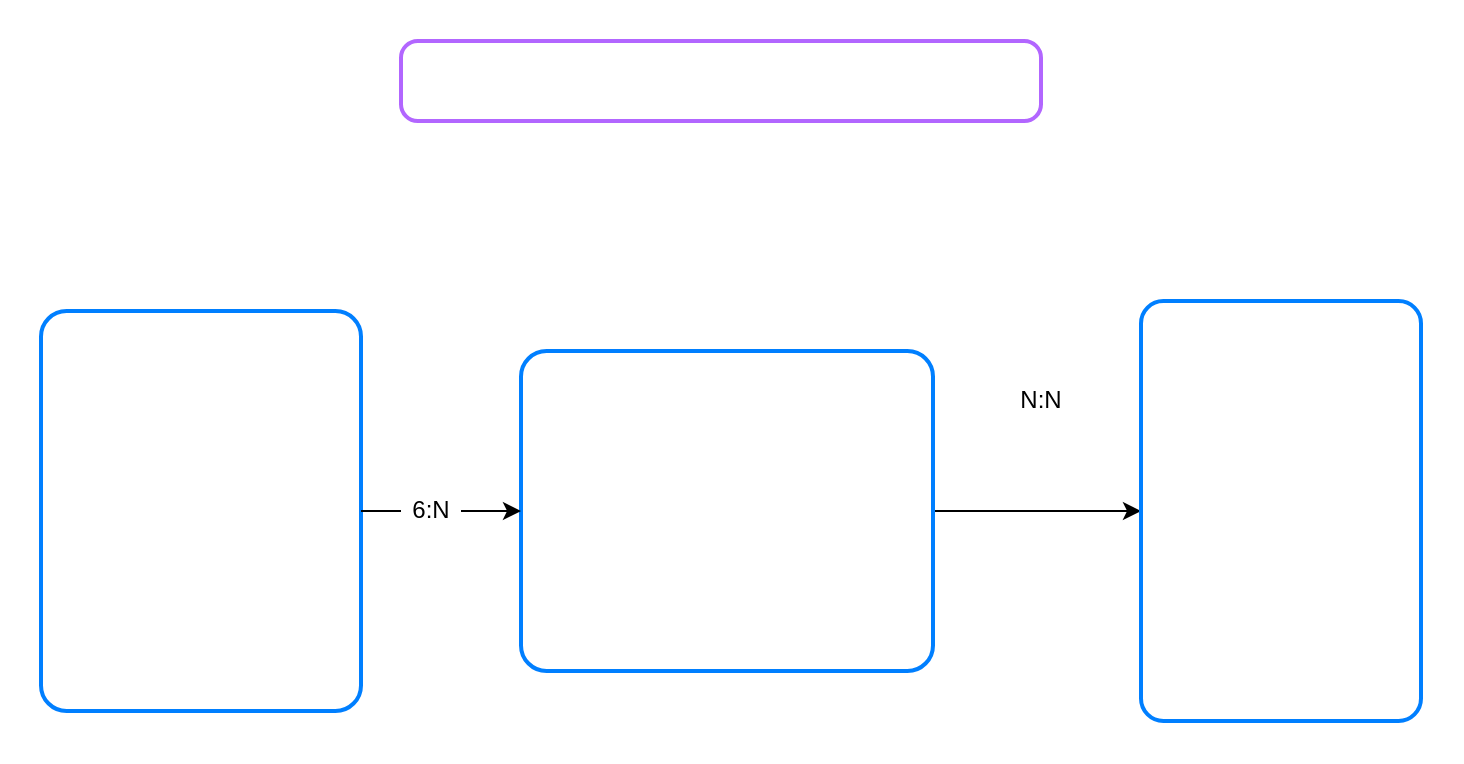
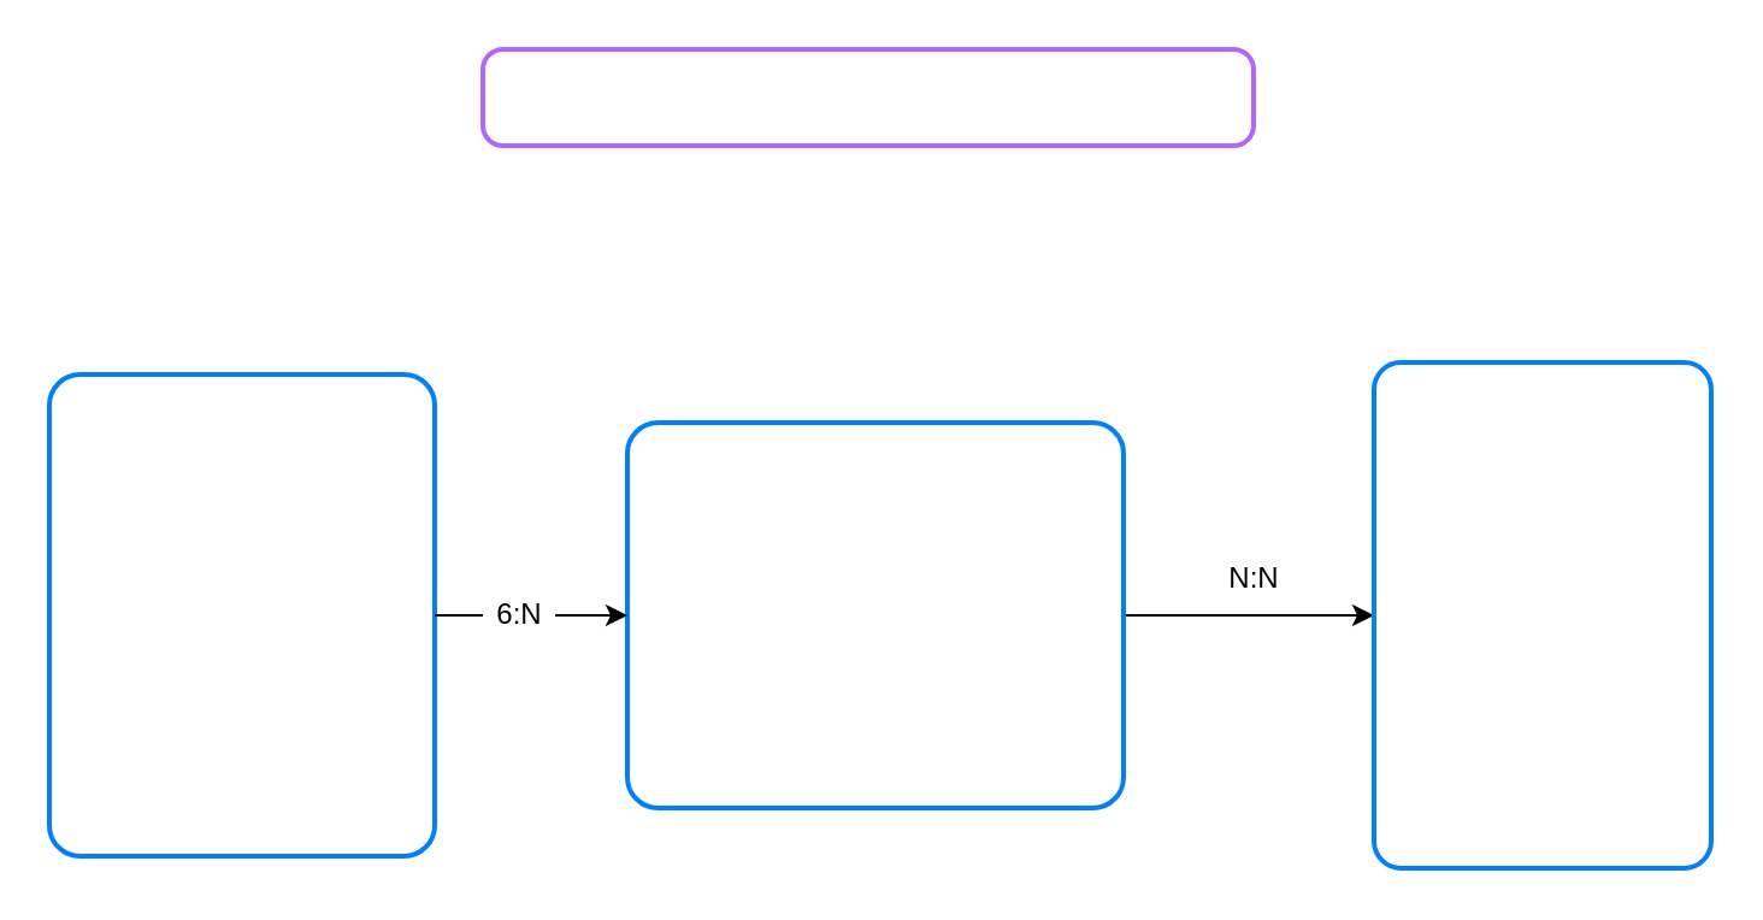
- <mxCell id="8" value="N:N" style="text;html=1;align=center;verticalAlign=middle;resizable=0;points=[];autosize=1;strokeColor=none;fillColor=none;" parent="1" vertex="1"><mxGeometry x="500" y="190" width="40" height="20" as="geometry" /></mxCell>
+ <mxCell id="8" value="N:N" style="text;html=1;align=center;verticalAlign=middle;resizable=0;points=[];autosize=1;strokeColor=none;fillColor=none;" parent="1" vertex="1"><mxGeometry x="500" y="230" width="40" height="20" as="geometry" /></mxCell>
